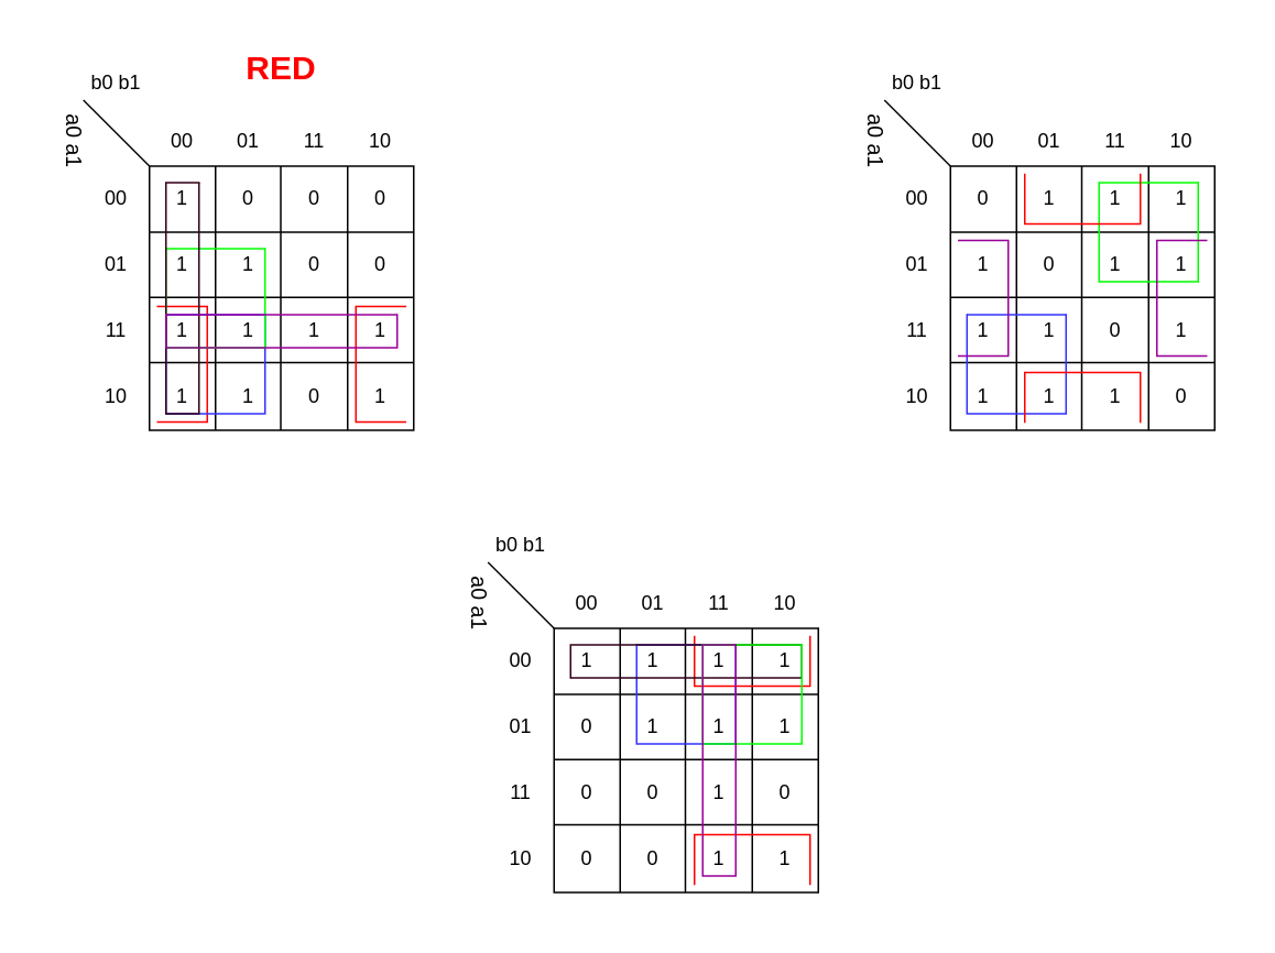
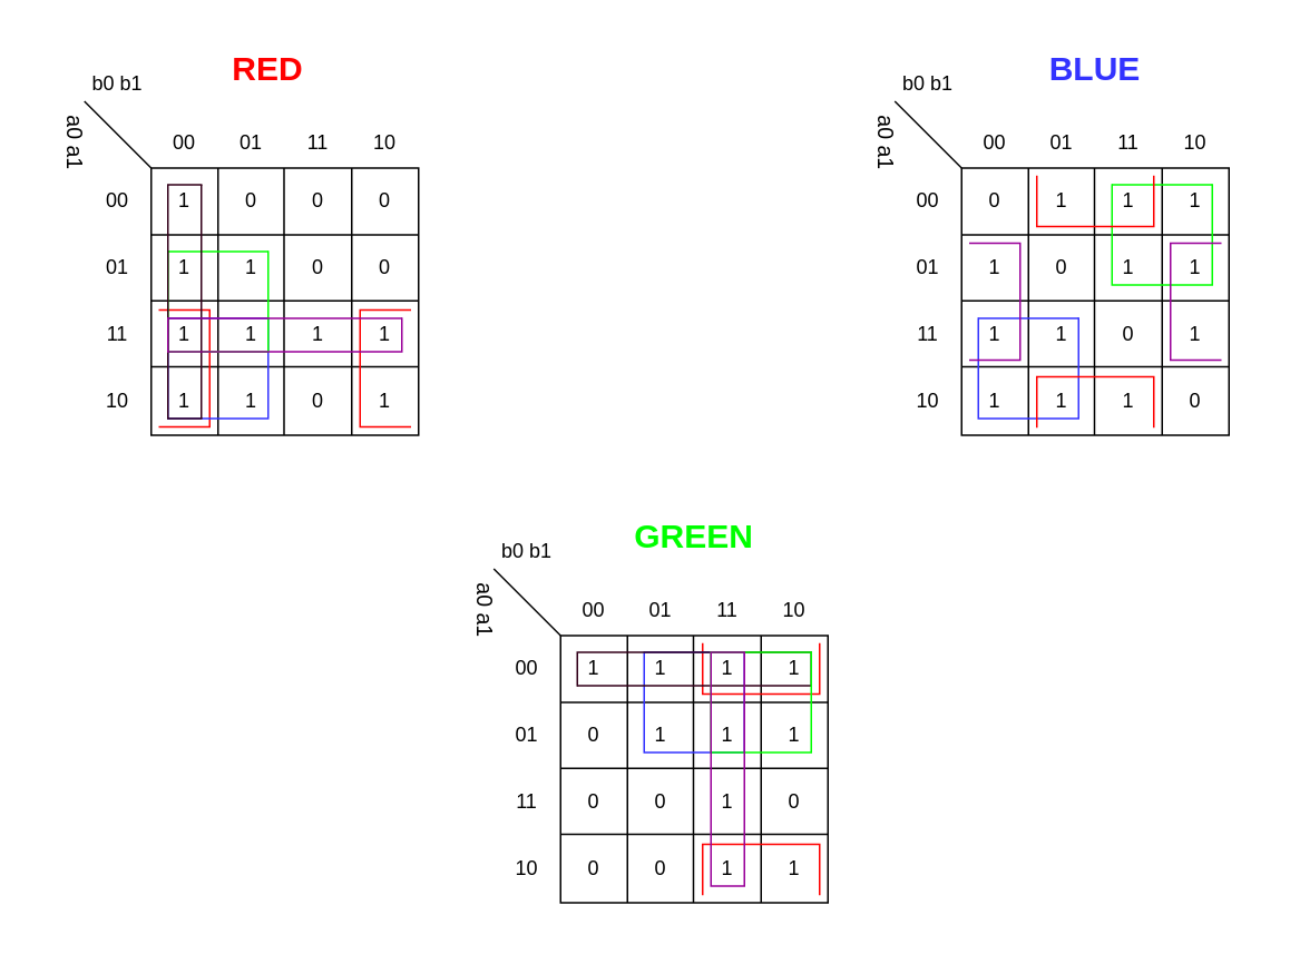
- <mxCell id="20" value="&lt;font style=&quot;font-size: 20px; color: rgb(255, 0, 0);&quot;&gt;&lt;b style=&quot;&quot;&gt;RED&lt;/b&gt;&lt;/font&gt;" style="text;html=1;align=center;verticalAlign=middle;whiteSpace=wrap;rounded=0;" vertex="1" parent="1"><mxGeometry x="130" y="20" width="80" height="40" as="geometry" /></mxCell>
+ <mxCell id="20" value="&lt;font style=&quot;font-size: 20px; color: rgb(255, 0, 0);&quot;&gt;&lt;b style=&quot;&quot;&gt;RED&lt;/b&gt;&lt;/font&gt;" style="text;html=1;align=center;verticalAlign=middle;whiteSpace=wrap;rounded=0;" vertex="1" parent="1"><mxGeometry x="120" y="20" width="80" height="40" as="geometry" /></mxCell>
+ <mxCell id="65" value="&lt;font style=&quot;font-size: 20px; color: rgb(51, 51, 255);&quot;&gt;&lt;b&gt;BLUE&lt;/b&gt;&lt;/font&gt;" style="text;html=1;align=center;verticalAlign=middle;whiteSpace=wrap;rounded=0;" vertex="1" parent="1"><mxGeometry x="615" y="20" width="80" height="40" as="geometry" /></mxCell>
+ <mxCell id="100" value="&lt;font style=&quot;font-size: 20px; color: rgb(0, 255, 0);&quot;&gt;&lt;b style=&quot;&quot;&gt;GREEN&lt;/b&gt;&lt;/font&gt;" style="text;html=1;align=center;verticalAlign=middle;whiteSpace=wrap;rounded=0;" vertex="1" parent="1"><mxGeometry x="375" y="300" width="80" height="40" as="geometry" /></mxCell>
